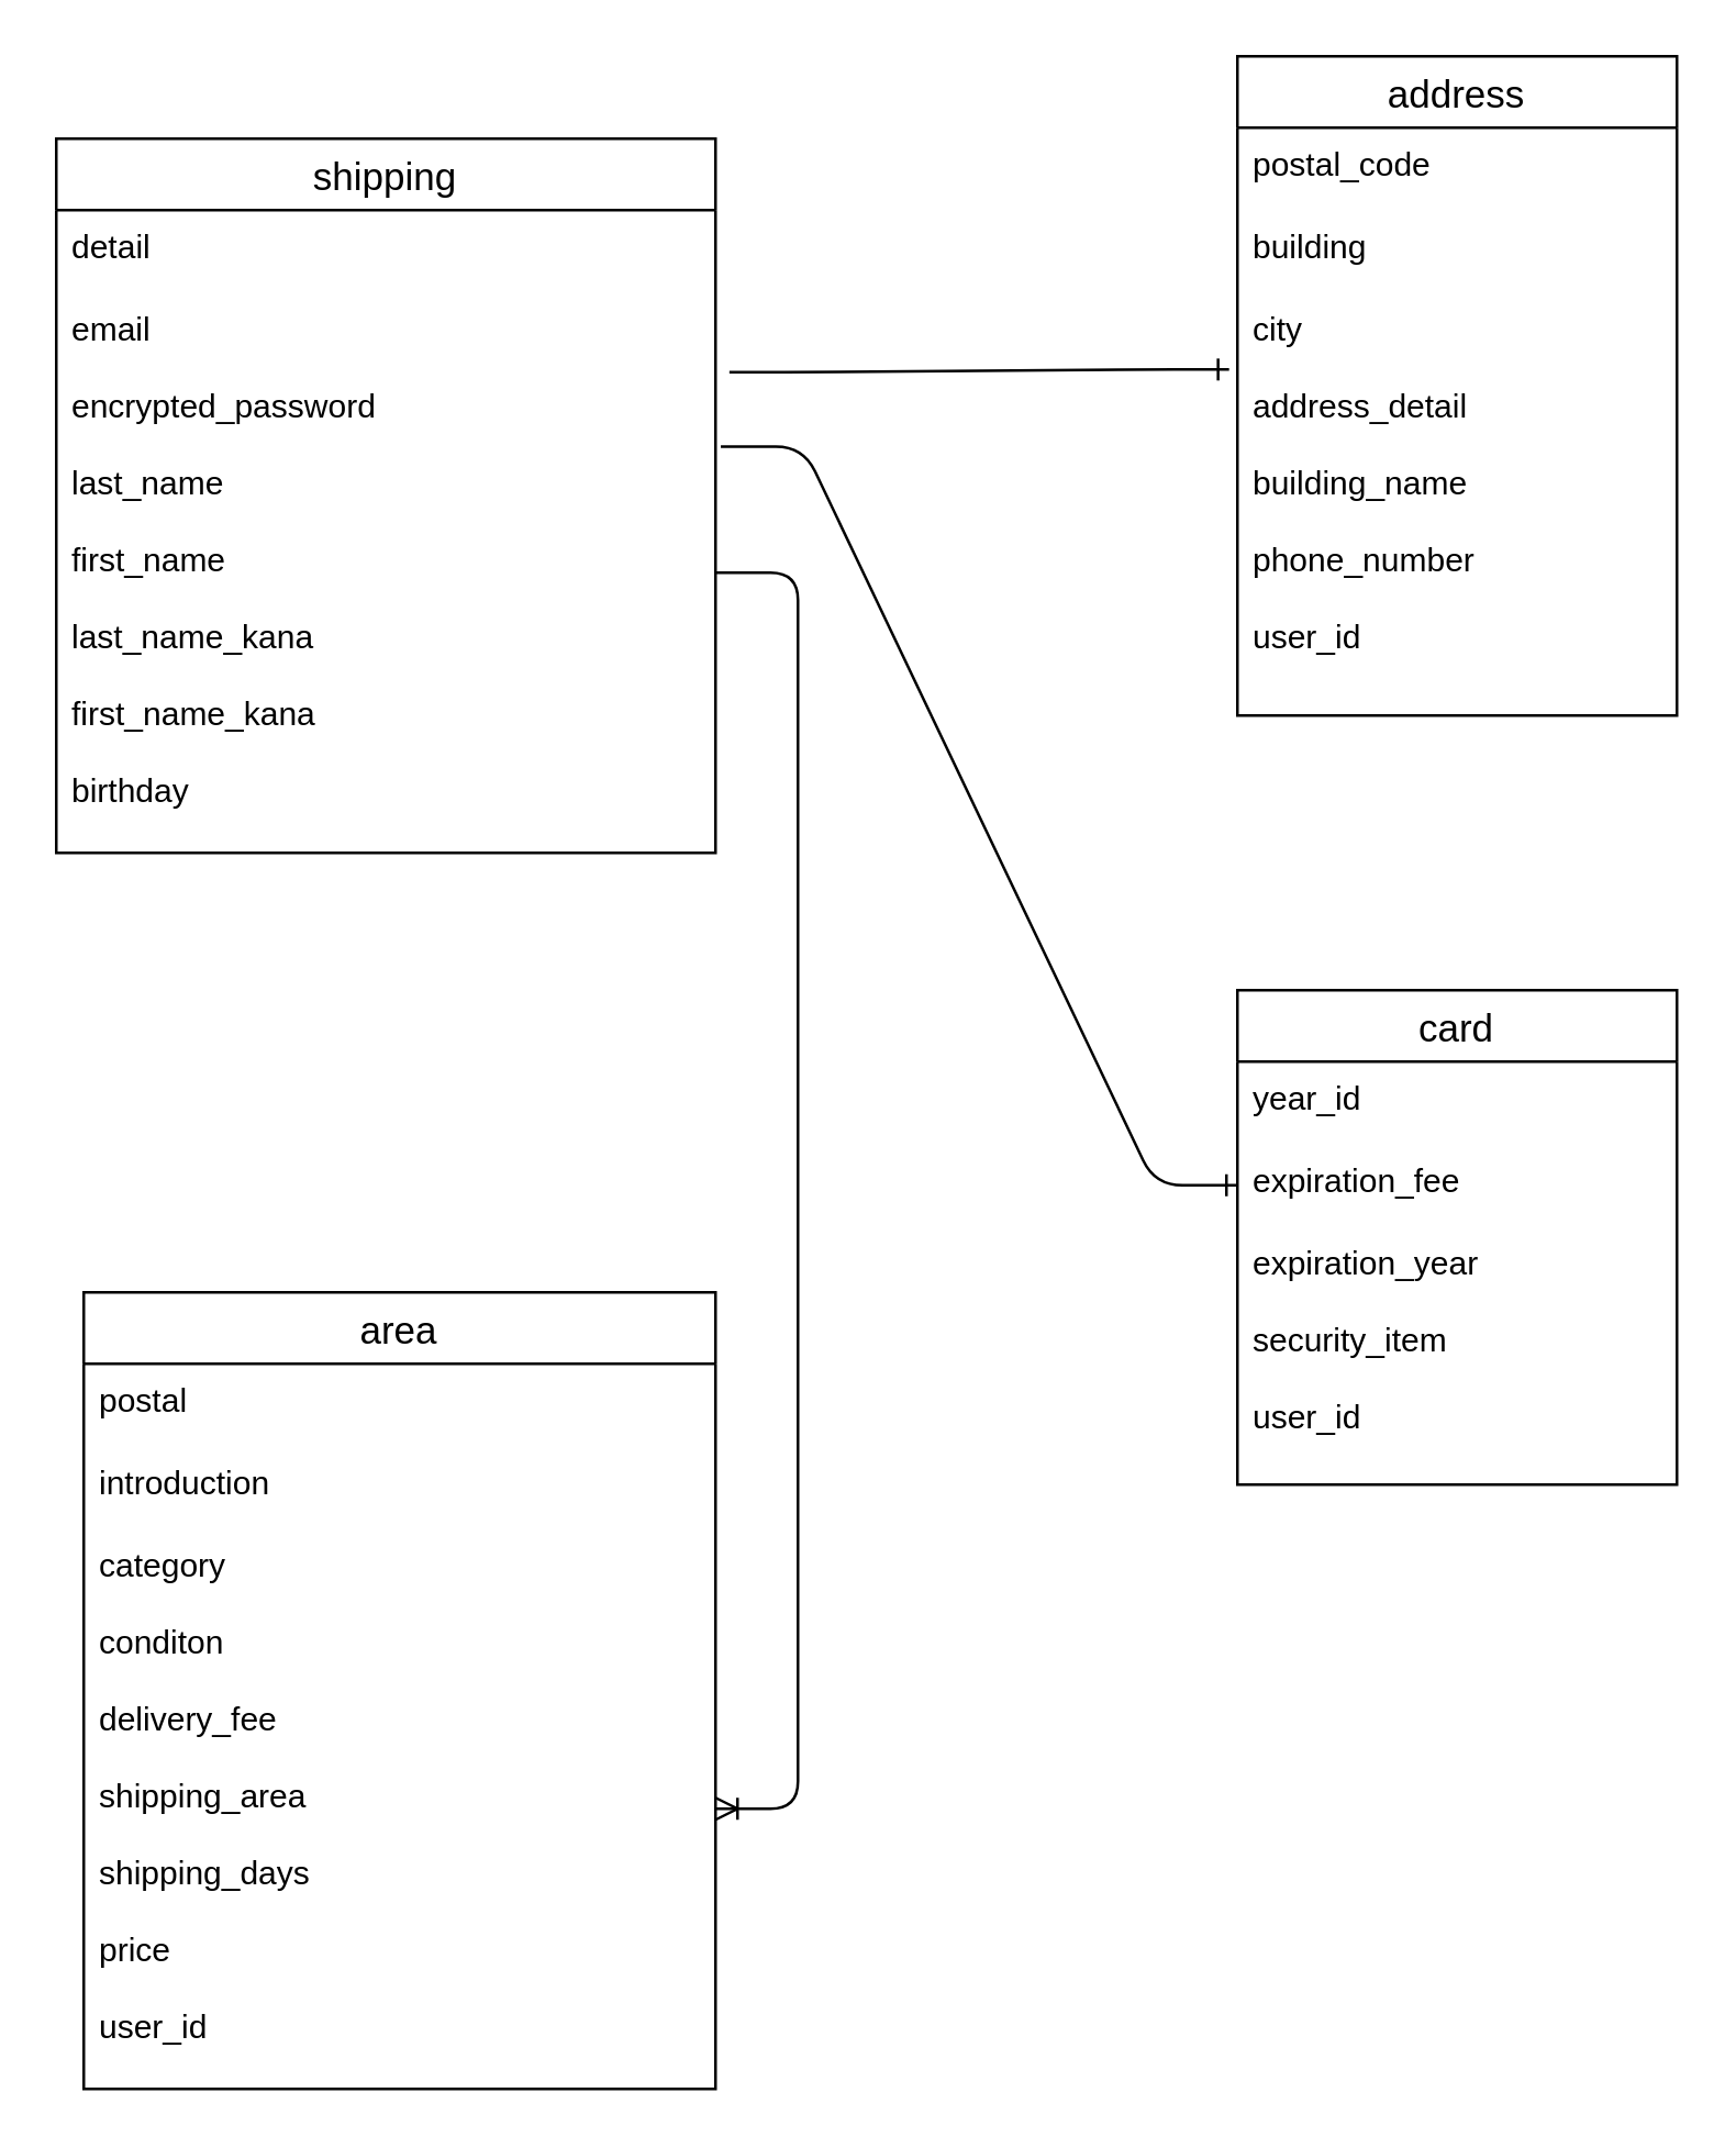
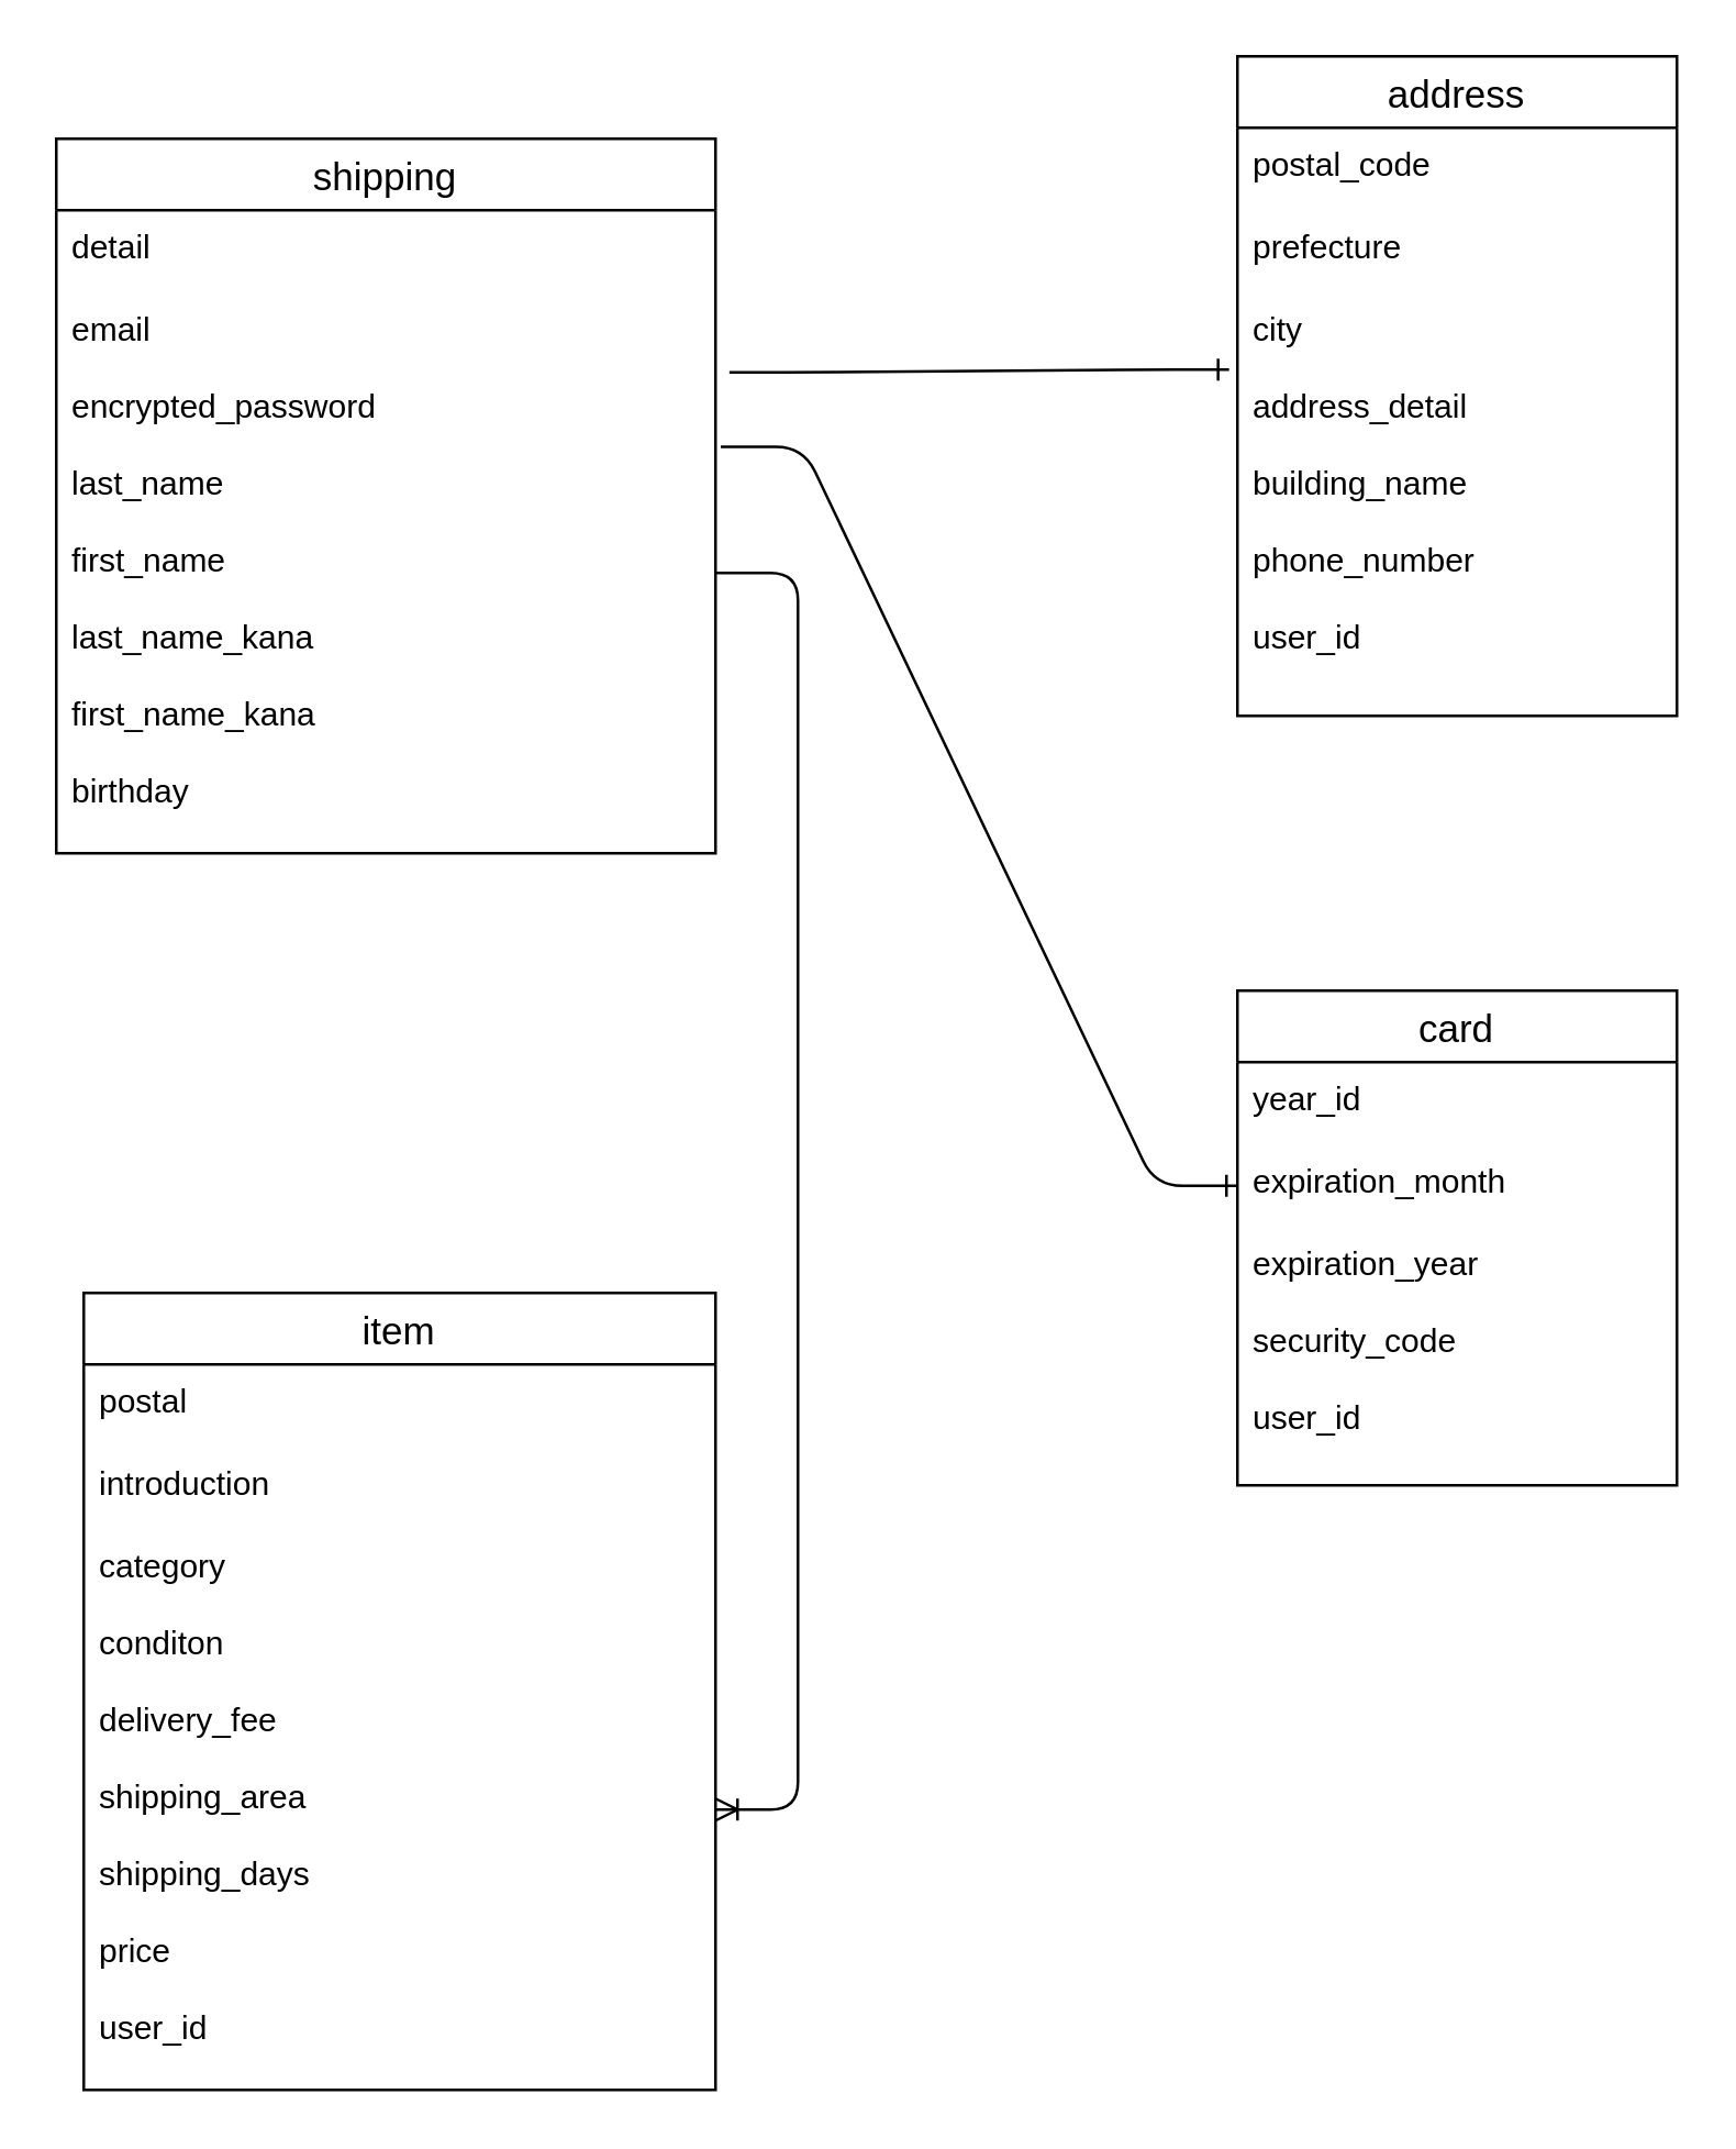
- <mxCell id="12" value="building" style="text;strokeColor=none;fillColor=none;spacingLeft=4;spacingRight=4;overflow=hidden;rotatable=0;points=[[0,0.5],[1,0.5]];portConstraint=eastwest;fontSize=12;" vertex="1" parent="10"><mxGeometry y="56" width="160" height="30" as="geometry" /></mxCell>
+ <mxCell id="12" value="prefecture" style="text;strokeColor=none;fillColor=none;spacingLeft=4;spacingRight=4;overflow=hidden;rotatable=0;points=[[0,0.5],[1,0.5]];portConstraint=eastwest;fontSize=12;" vertex="1" parent="10"><mxGeometry y="56" width="160" height="30" as="geometry" /></mxCell>
- <mxCell id="16" value="expiration_fee" style="text;strokeColor=none;fillColor=none;spacingLeft=4;spacingRight=4;overflow=hidden;rotatable=0;points=[[0,0.5],[1,0.5]];portConstraint=eastwest;fontSize=12;" vertex="1" parent="14"><mxGeometry y="56" width="160" height="30" as="geometry" /></mxCell>
+ <mxCell id="16" value="expiration_month" style="text;strokeColor=none;fillColor=none;spacingLeft=4;spacingRight=4;overflow=hidden;rotatable=0;points=[[0,0.5],[1,0.5]];portConstraint=eastwest;fontSize=12;" vertex="1" parent="14"><mxGeometry y="56" width="160" height="30" as="geometry" /></mxCell>
- <mxCell id="17" value="expiration_year&#10;&#10;security_item&#10;&#10;user_id" style="text;strokeColor=none;fillColor=none;spacingLeft=4;spacingRight=4;overflow=hidden;rotatable=0;points=[[0,0.5],[1,0.5]];portConstraint=eastwest;fontSize=12;" vertex="1" parent="14"><mxGeometry y="86" width="160" height="94" as="geometry" /></mxCell>
+ <mxCell id="17" value="expiration_year&#10;&#10;security_code&#10;&#10;user_id" style="text;strokeColor=none;fillColor=none;spacingLeft=4;spacingRight=4;overflow=hidden;rotatable=0;points=[[0,0.5],[1,0.5]];portConstraint=eastwest;fontSize=12;" vertex="1" parent="14"><mxGeometry y="86" width="160" height="94" as="geometry" /></mxCell>
- <mxCell id="5" value="area" style="swimlane;fontStyle=0;childLayout=stackLayout;horizontal=1;startSize=26;horizontalStack=0;resizeParent=1;resizeParentMax=0;resizeLast=0;collapsible=1;marginBottom=0;align=center;fontSize=14;" vertex="1" parent="1"><mxGeometry x="30" y="470" width="230" height="290" as="geometry" /></mxCell>
+ <mxCell id="5" value="item" style="swimlane;fontStyle=0;childLayout=stackLayout;horizontal=1;startSize=26;horizontalStack=0;resizeParent=1;resizeParentMax=0;resizeLast=0;collapsible=1;marginBottom=0;align=center;fontSize=14;" vertex="1" parent="1"><mxGeometry x="30" y="470" width="230" height="290" as="geometry" /></mxCell>
